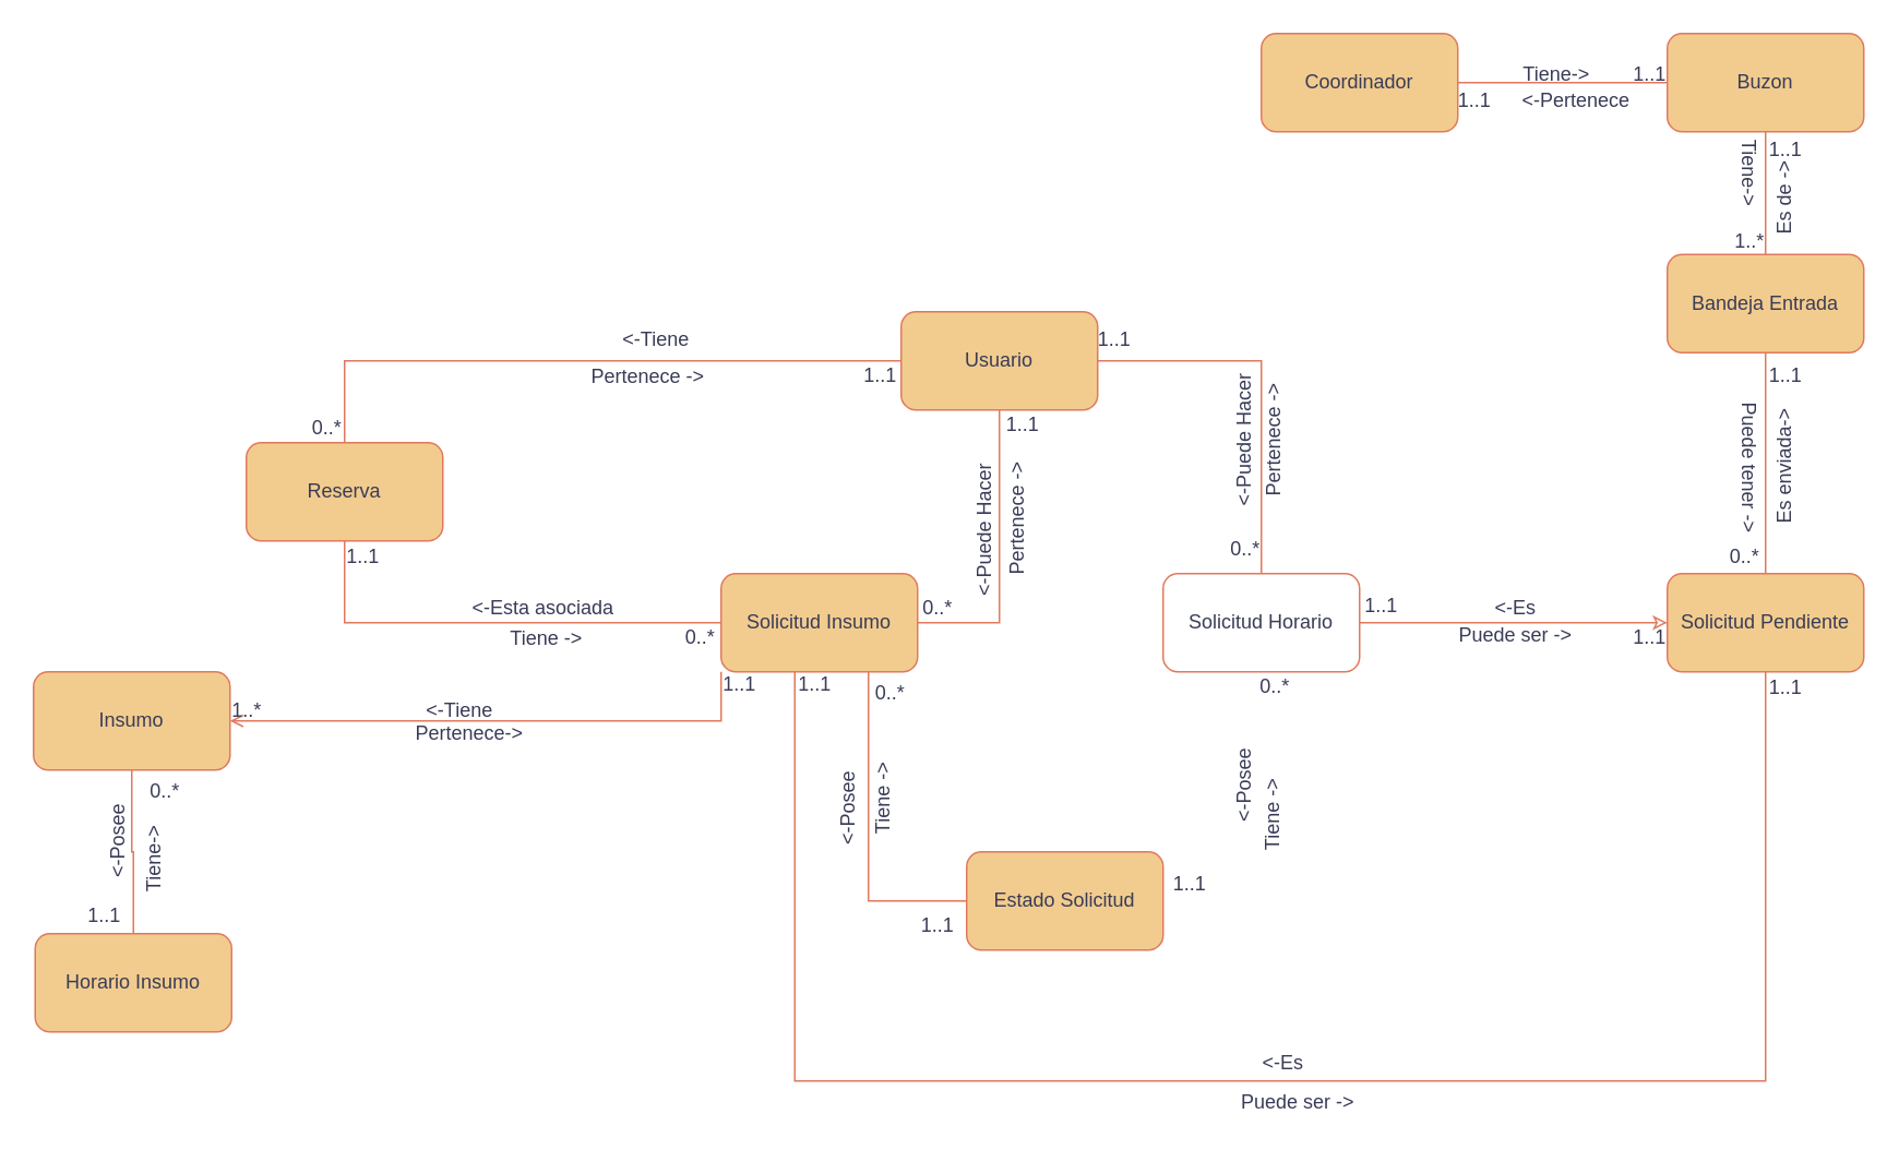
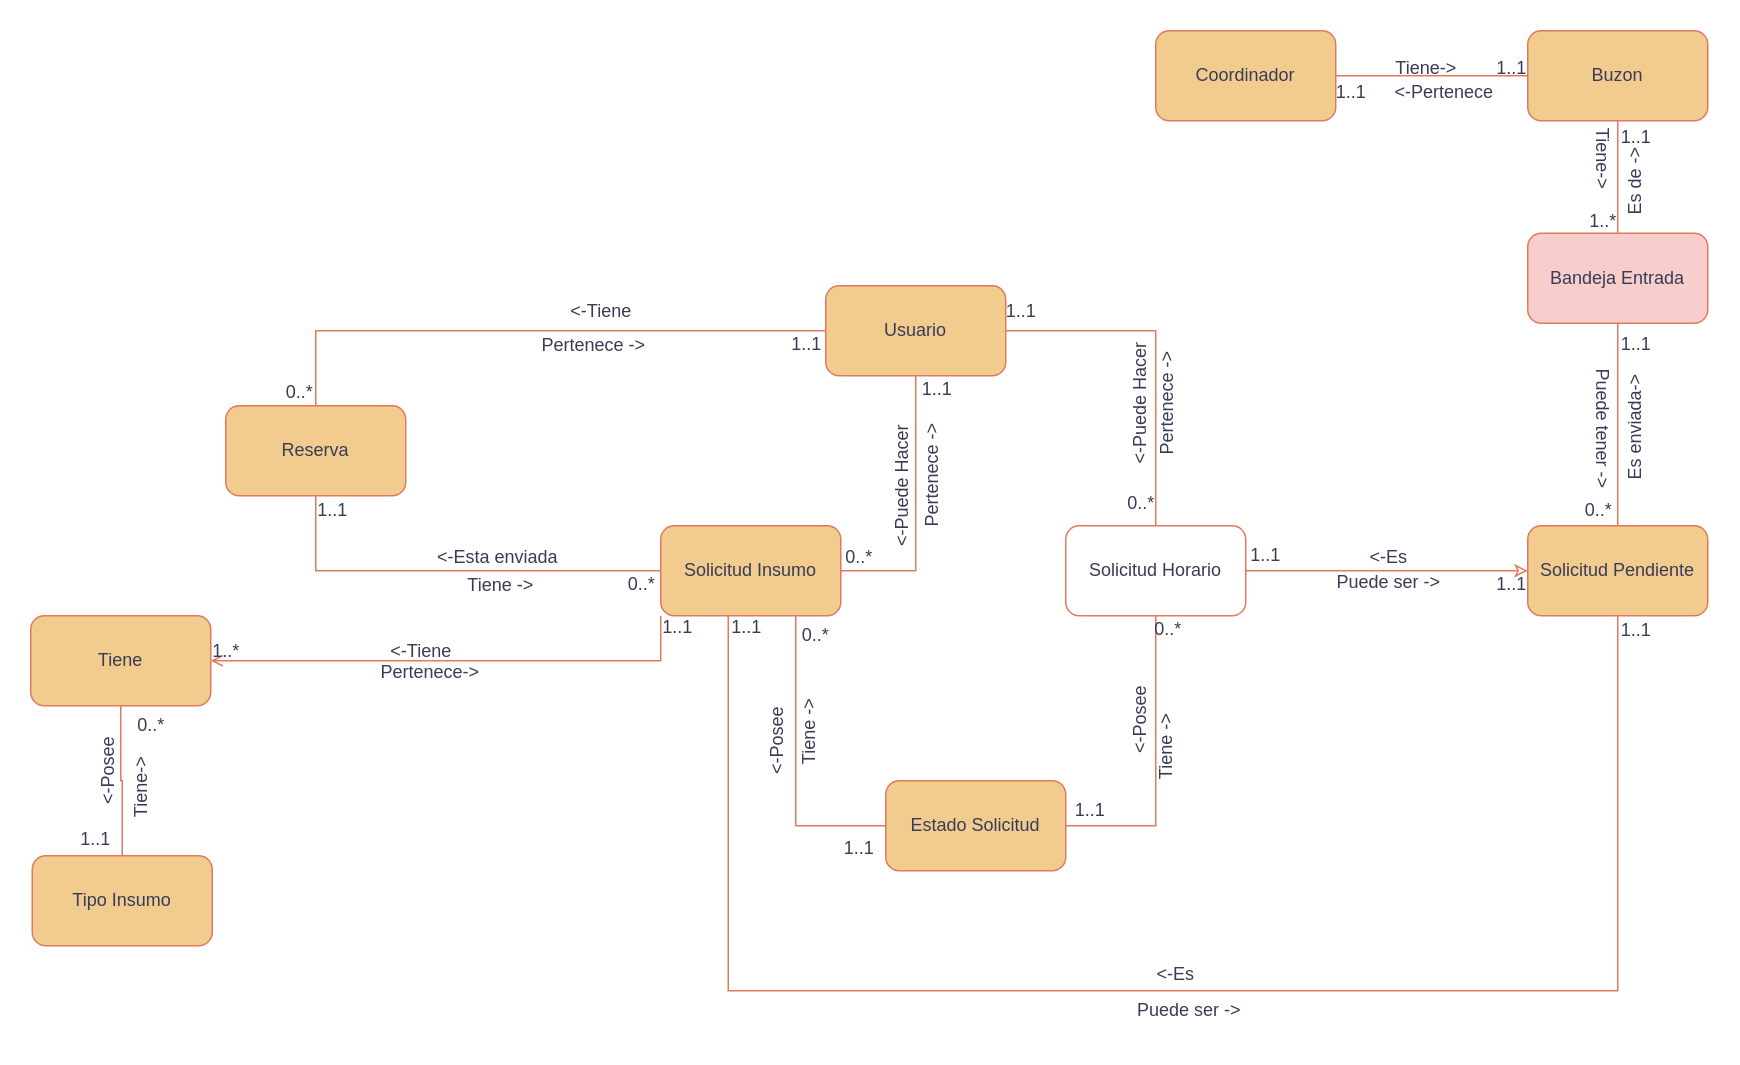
- <mxCell id="53" value="Bandeja Entrada" style="rounded=1;whiteSpace=wrap;html=1;labelBackgroundColor=none;fillColor=#F2CC8F;strokeColor=#E07A5F;fontColor=#393C56;" vertex="1" parent="1"><mxGeometry x="1018" y="155" width="120" height="60" as="geometry" /></mxCell>
+ <mxCell id="53" value="Bandeja Entrada" style="rounded=1;whiteSpace=wrap;html=1;labelBackgroundColor=none;fillColor=#f8cecc;strokeColor=#E07A5F;fontColor=#393C56;" vertex="1" parent="1"><mxGeometry x="1018" y="155" width="120" height="60" as="geometry" /></mxCell>
- <mxCell id="31" value="&amp;lt;-Esta asociada" style="text;html=1;align=center;verticalAlign=middle;resizable=0;points=[];autosize=1;strokeColor=none;fillColor=none;fontColor=#393C56;labelBackgroundColor=none;" parent="1" vertex="1"><mxGeometry x="276" y="356" width="110" height="30" as="geometry" /></mxCell>
+ <mxCell id="31" value="&amp;lt;-Esta enviada" style="text;html=1;align=center;verticalAlign=middle;resizable=0;points=[];autosize=1;strokeColor=none;fillColor=none;fontColor=#393C56;labelBackgroundColor=none;" parent="1" vertex="1"><mxGeometry x="276" y="356" width="110" height="30" as="geometry" /></mxCell>
- <mxCell id="17" value="Insumo" style="rounded=1;whiteSpace=wrap;html=1;labelBackgroundColor=none;fillColor=#F2CC8F;strokeColor=#E07A5F;fontColor=#393C56;" parent="1" vertex="1"><mxGeometry x="20" y="410" width="120" height="60" as="geometry" /></mxCell>
+ <mxCell id="17" value="Tiene" style="rounded=1;whiteSpace=wrap;html=1;labelBackgroundColor=none;fillColor=#F2CC8F;strokeColor=#E07A5F;fontColor=#393C56;" parent="1" vertex="1"><mxGeometry x="20" y="410" width="120" height="60" as="geometry" /></mxCell>
+ <mxCell id="5" style="edgeStyle=orthogonalEdgeStyle;rounded=0;orthogonalLoop=1;jettySize=auto;html=1;exitX=1;exitY=0.5;exitDx=0;exitDy=0;entryX=0.5;entryY=1;entryDx=0;entryDy=0;endArrow=none;endFill=0;labelBackgroundColor=none;strokeColor=#E07A5F;fontColor=default;" parent="1" source="7" target="12" edge="1"><mxGeometry relative="1" as="geometry" /></mxCell>
- <mxCell id="18" value="Horario Insumo" style="rounded=1;whiteSpace=wrap;html=1;labelBackgroundColor=none;fillColor=#F2CC8F;strokeColor=#E07A5F;fontColor=#393C56;" parent="1" vertex="1"><mxGeometry x="21" y="570" width="120" height="60" as="geometry" /></mxCell>
+ <mxCell id="18" value="Tipo Insumo" style="rounded=1;whiteSpace=wrap;html=1;labelBackgroundColor=none;fillColor=#F2CC8F;strokeColor=#E07A5F;fontColor=#393C56;" parent="1" vertex="1"><mxGeometry x="21" y="570" width="120" height="60" as="geometry" /></mxCell>
